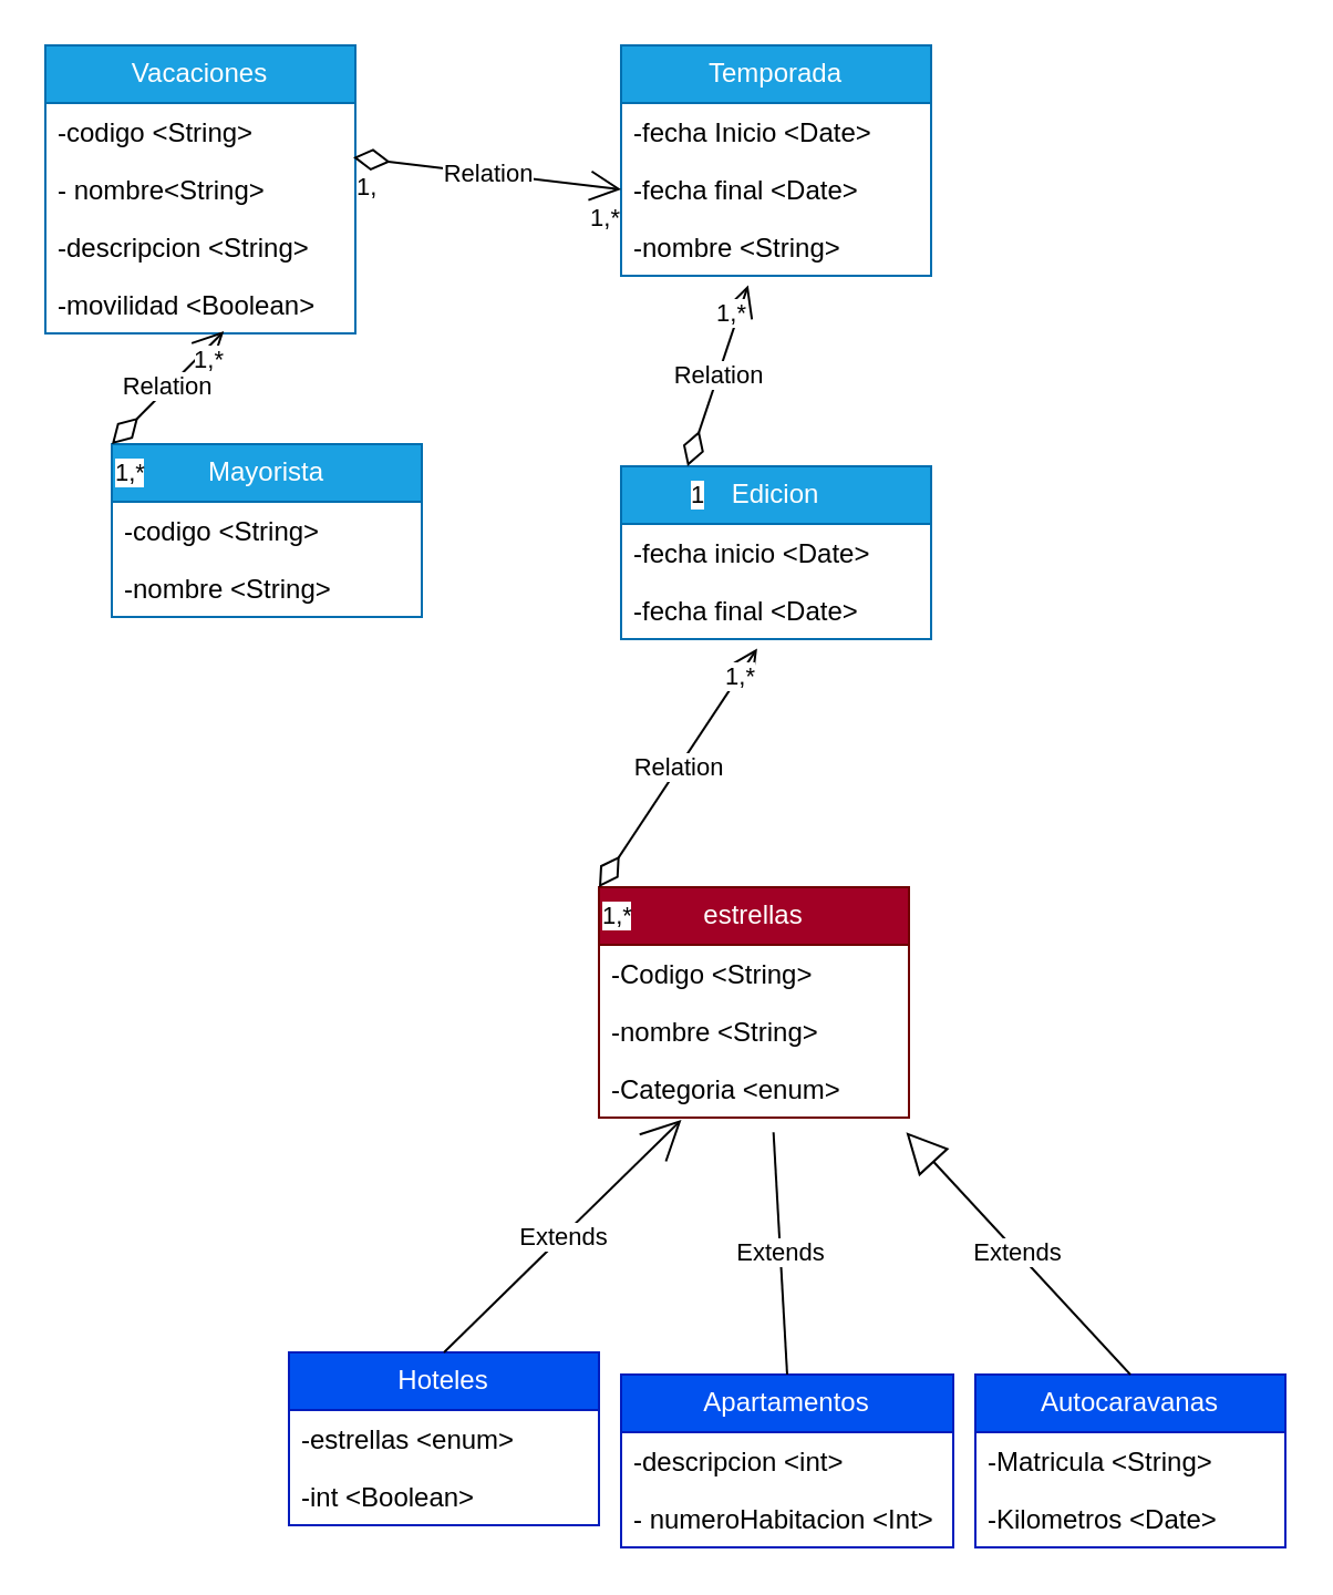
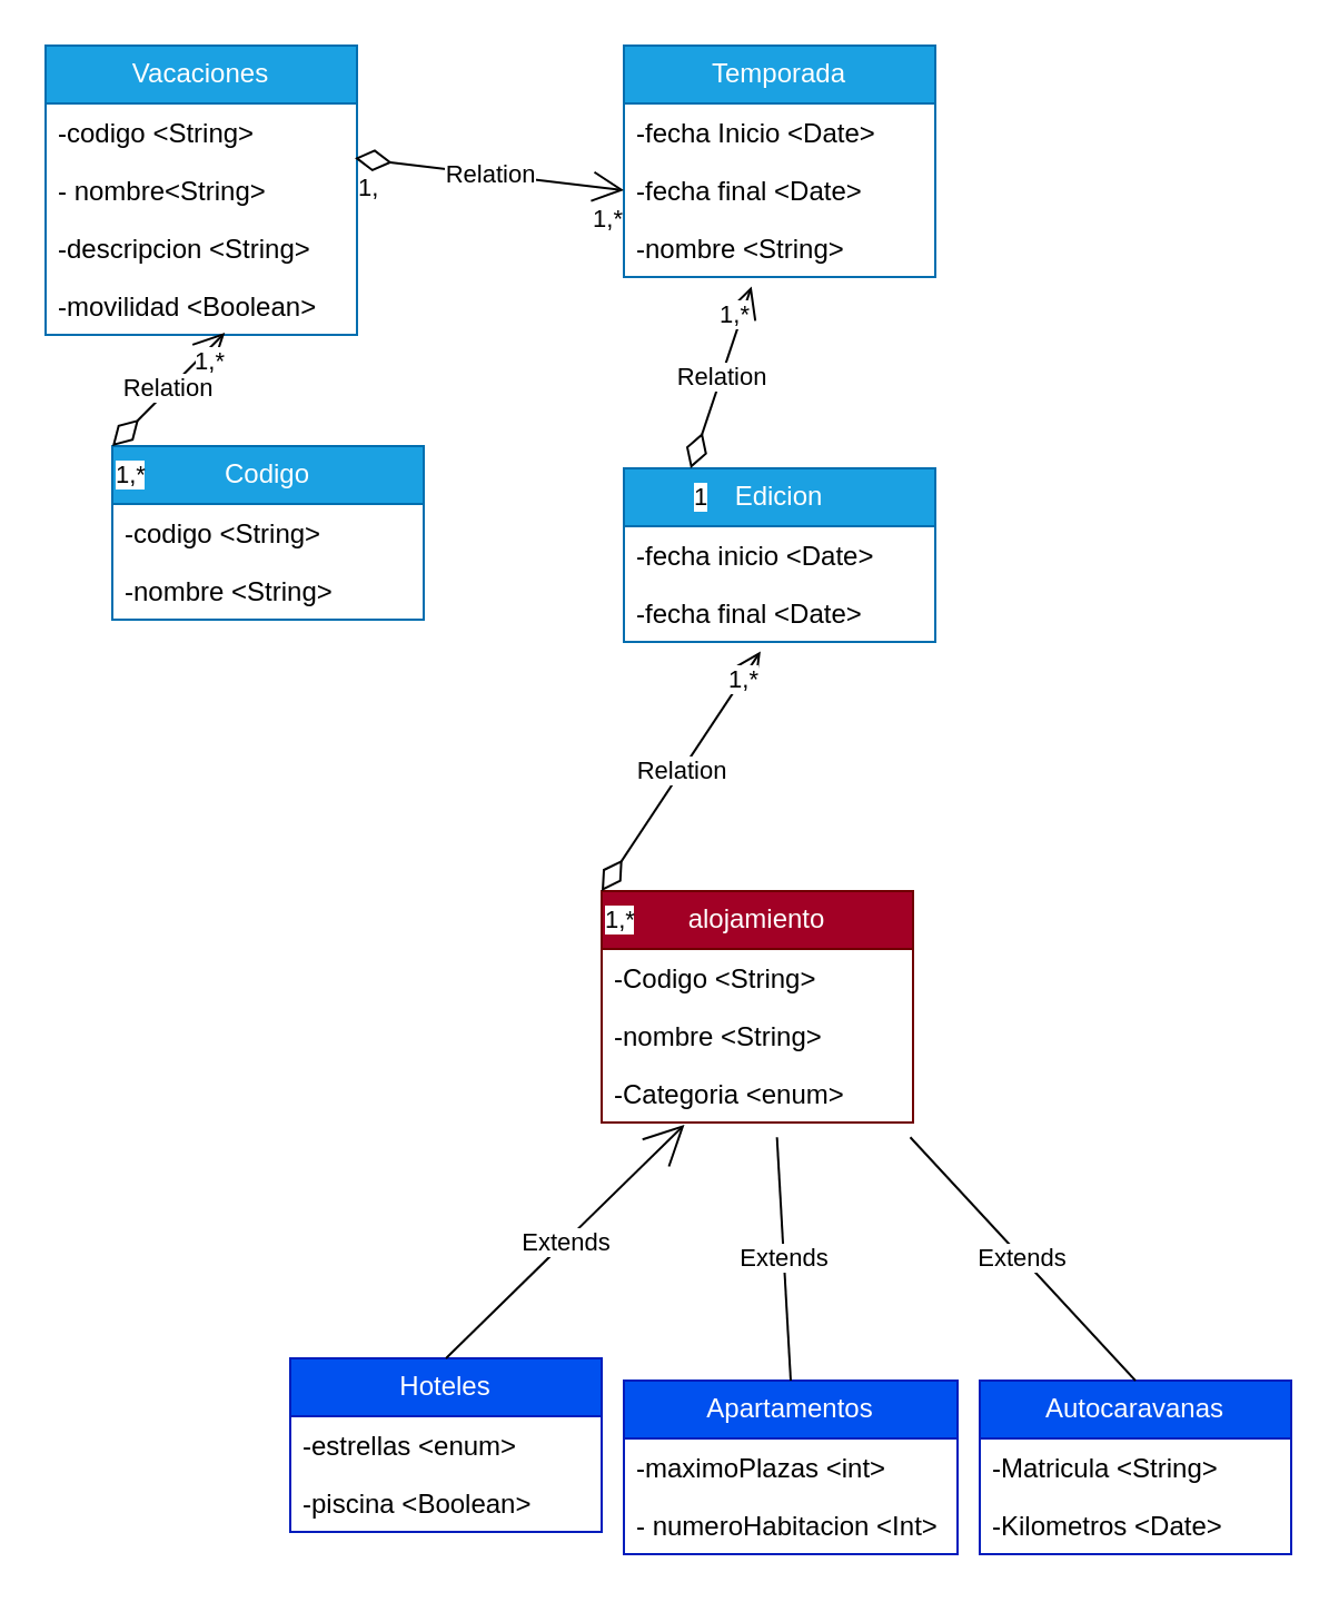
- <mxCell id="7" value="Mayorista" style="swimlane;fontStyle=0;childLayout=stackLayout;horizontal=1;startSize=26;fillColor=#1ba1e2;horizontalStack=0;resizeParent=1;resizeParentMax=0;resizeLast=0;collapsible=1;marginBottom=0;whiteSpace=wrap;html=1;fontColor=#ffffff;strokeColor=#006EAF;" vertex="1" parent="1"><mxGeometry x="50" y="200" width="140" height="78" as="geometry" /></mxCell>
+ <mxCell id="7" value="Codigo" style="swimlane;fontStyle=0;childLayout=stackLayout;horizontal=1;startSize=26;fillColor=#1ba1e2;horizontalStack=0;resizeParent=1;resizeParentMax=0;resizeLast=0;collapsible=1;marginBottom=0;whiteSpace=wrap;html=1;fontColor=#ffffff;strokeColor=#006EAF;" vertex="1" parent="1"><mxGeometry x="50" y="200" width="140" height="78" as="geometry" /></mxCell>
- <mxCell id="20" value="estrellas" style="swimlane;fontStyle=0;childLayout=stackLayout;horizontal=1;startSize=26;fillColor=#a20025;horizontalStack=0;resizeParent=1;resizeParentMax=0;resizeLast=0;collapsible=1;marginBottom=0;whiteSpace=wrap;html=1;fontColor=#ffffff;strokeColor=#6F0000;" vertex="1" parent="1"><mxGeometry x="270" y="400" width="140" height="104" as="geometry" /></mxCell>
+ <mxCell id="20" value="alojamiento" style="swimlane;fontStyle=0;childLayout=stackLayout;horizontal=1;startSize=26;fillColor=#a20025;horizontalStack=0;resizeParent=1;resizeParentMax=0;resizeLast=0;collapsible=1;marginBottom=0;whiteSpace=wrap;html=1;fontColor=#ffffff;strokeColor=#6F0000;" vertex="1" parent="1"><mxGeometry x="270" y="400" width="140" height="104" as="geometry" /></mxCell>
- <mxCell id="35" value="Extends" style="endArrow=block;endSize=16;endFill=0;html=1;rounded=0;entryX=0.991;entryY=1.254;entryDx=0;entryDy=0;entryPerimeter=0;exitX=0.5;exitY=0;exitDx=0;exitDy=0;" edge="1" parent="1" source="30" target="23"><mxGeometry width="160" relative="1" as="geometry"><mxPoint x="305" y="780" as="sourcePoint" /><mxPoint x="229" y="711" as="targetPoint" /></mxGeometry></mxCell>
+ <mxCell id="35" value="Extends" style="endArrow=none;endSize=16;endFill=0;html=1;rounded=0;entryX=0.991;entryY=1.254;entryDx=0;entryDy=0;entryPerimeter=0;exitX=0.5;exitY=0;exitDx=0;exitDy=0;" edge="1" parent="1" source="30" target="23"><mxGeometry width="160" relative="1" as="geometry"><mxPoint x="305" y="780" as="sourcePoint" /><mxPoint x="229" y="711" as="targetPoint" /></mxGeometry></mxCell>
- <mxCell id="28" value="-descripcion &amp;lt;int&amp;gt;" style="text;strokeColor=none;fillColor=none;align=left;verticalAlign=top;spacingLeft=4;spacingRight=4;overflow=hidden;rotatable=0;points=[[0,0.5],[1,0.5]];portConstraint=eastwest;whiteSpace=wrap;html=1;" vertex="1" parent="27"><mxGeometry y="26" width="150" height="26" as="geometry" /></mxCell>
+ <mxCell id="28" value="-maximoPlazas &amp;lt;int&amp;gt;" style="text;strokeColor=none;fillColor=none;align=left;verticalAlign=top;spacingLeft=4;spacingRight=4;overflow=hidden;rotatable=0;points=[[0,0.5],[1,0.5]];portConstraint=eastwest;whiteSpace=wrap;html=1;" vertex="1" parent="27"><mxGeometry y="26" width="150" height="26" as="geometry" /></mxCell>
- <mxCell id="26" value="-int &amp;lt;Boolean&amp;gt;" style="text;strokeColor=none;fillColor=none;align=left;verticalAlign=top;spacingLeft=4;spacingRight=4;overflow=hidden;rotatable=0;points=[[0,0.5],[1,0.5]];portConstraint=eastwest;whiteSpace=wrap;html=1;" vertex="1" parent="24"><mxGeometry y="52" width="140" height="26" as="geometry" /></mxCell>
+ <mxCell id="26" value="-piscina &amp;lt;Boolean&amp;gt;" style="text;strokeColor=none;fillColor=none;align=left;verticalAlign=top;spacingLeft=4;spacingRight=4;overflow=hidden;rotatable=0;points=[[0,0.5],[1,0.5]];portConstraint=eastwest;whiteSpace=wrap;html=1;" vertex="1" parent="24"><mxGeometry y="52" width="140" height="26" as="geometry" /></mxCell>
